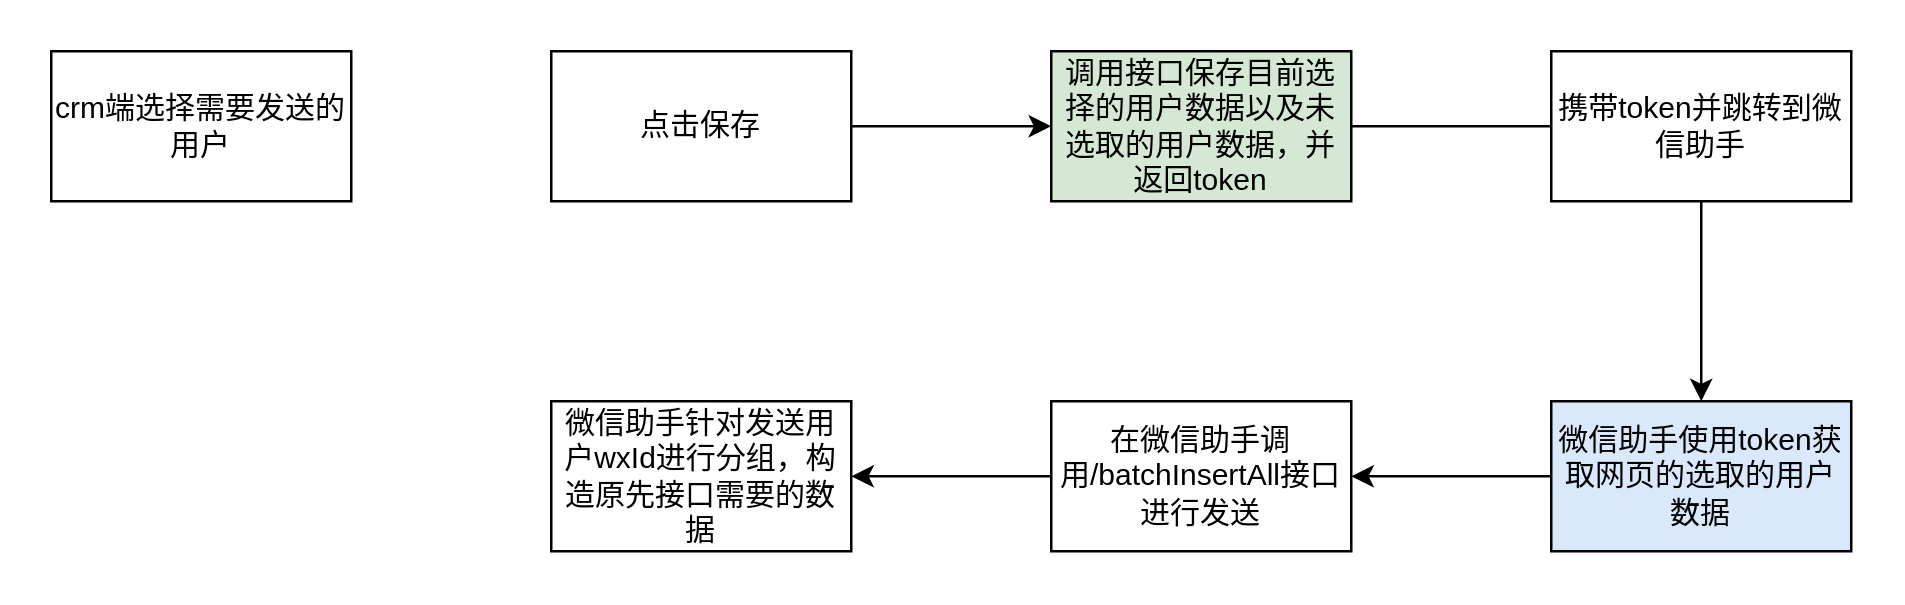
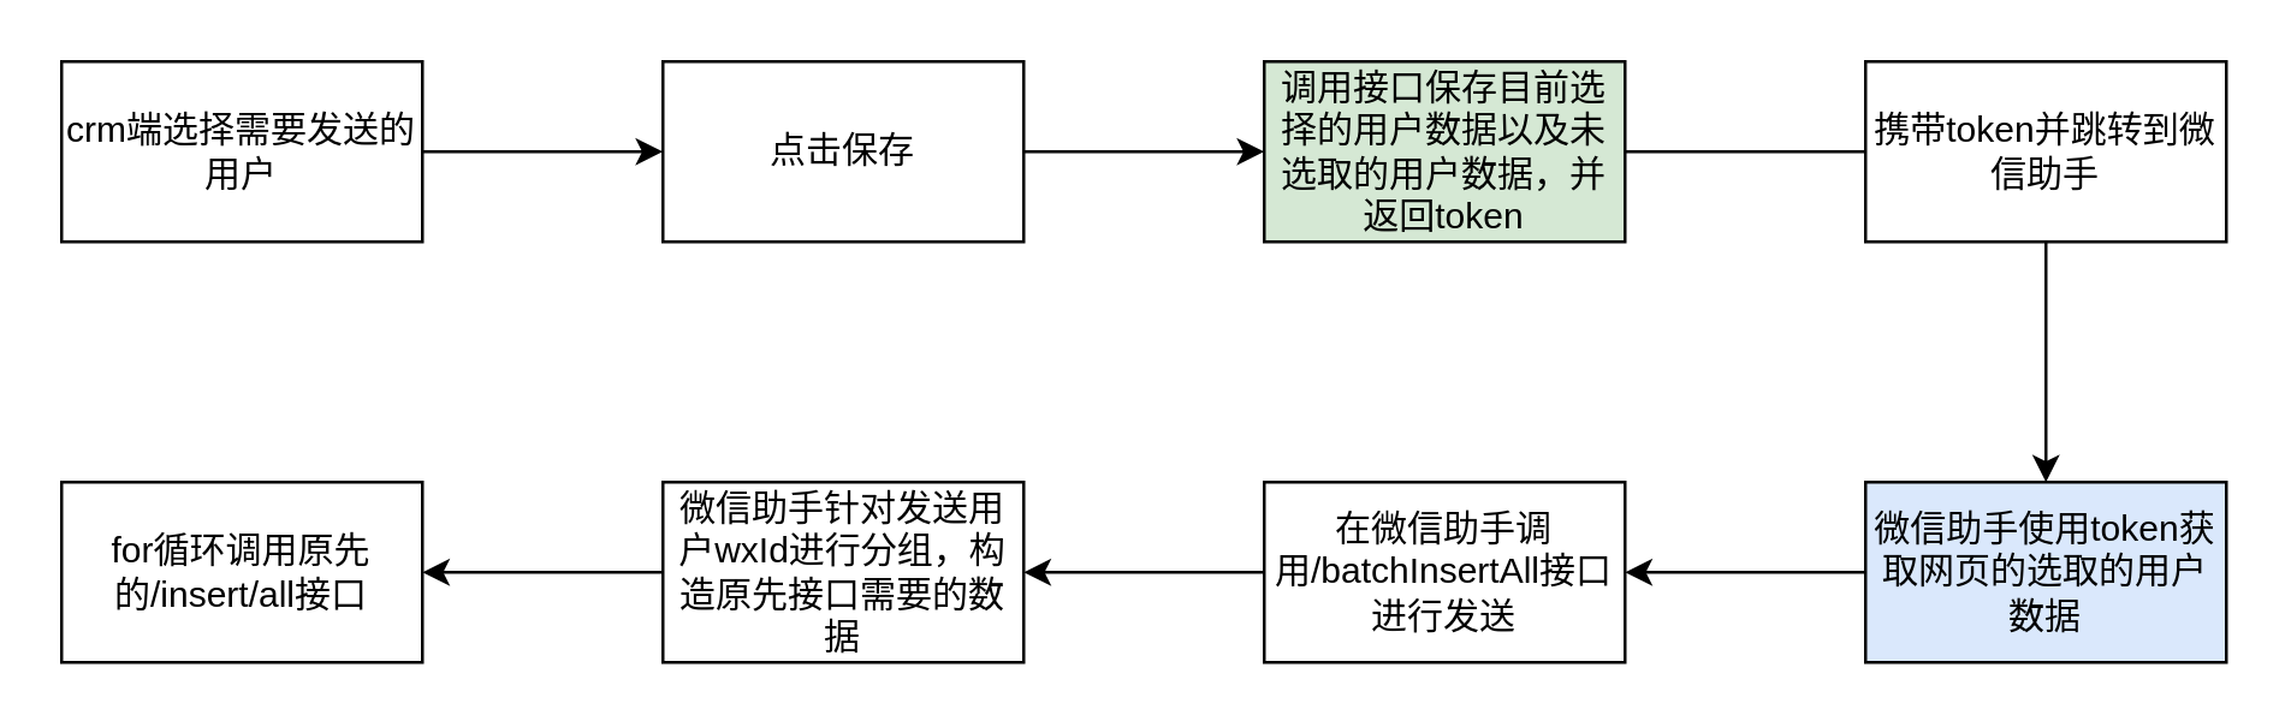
+ <mxCell id="2" value="" style="edgeStyle=orthogonalEdgeStyle;rounded=0;orthogonalLoop=1;jettySize=auto;html=1;" edge="1" parent="1" source="3" target="5"><mxGeometry relative="1" as="geometry" /></mxCell>
+ <mxCell id="16" value="for循环调用原先的/insert/all接口" style="rounded=0;whiteSpace=wrap;html=1;strokeColor=#000000;" vertex="1" parent="1"><mxGeometry x="20" y="160" width="120" height="60" as="geometry" /></mxCell>
+ <mxCell id="14" value="" style="edgeStyle=orthogonalEdgeStyle;rounded=0;orthogonalLoop=1;jettySize=auto;html=1;" edge="1" parent="1" source="15" target="16"><mxGeometry relative="1" as="geometry" /></mxCell>
